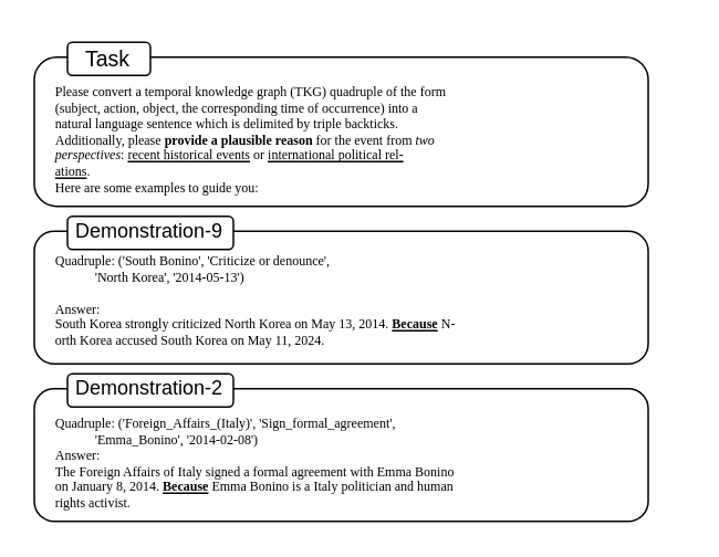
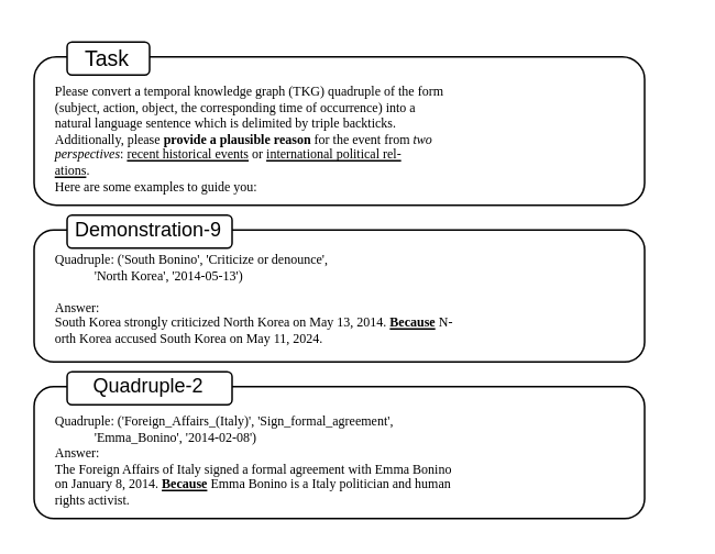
- <mxCell id="10" value="Demonstration-2" style="text;html=1;align=center;verticalAlign=middle;resizable=0;points=[];autosize=1;strokeColor=none;fillColor=none;" vertex="1" parent="1"><mxGeometry x="34" y="219" width="110" height="30" as="geometry" /></mxCell>
+ <mxCell id="10" value="Quadruple-2" style="text;html=1;align=center;verticalAlign=middle;resizable=0;points=[];autosize=1;strokeColor=none;fillColor=none;" vertex="1" parent="1"><mxGeometry x="34" y="219" width="110" height="30" as="geometry" /></mxCell>
